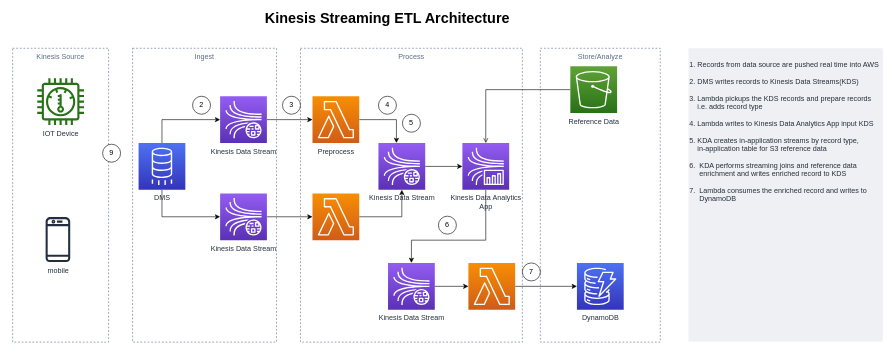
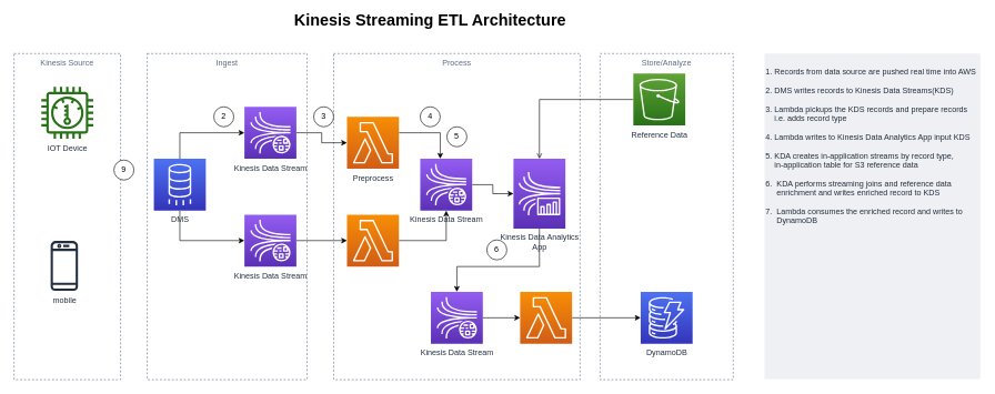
- <mxCell id="20" value="Preprocess" style="outlineConnect=0;fontColor=#232F3E;gradientColor=#F78E04;gradientDirection=north;fillColor=#D05C17;strokeColor=#ffffff;dashed=0;verticalLabelPosition=bottom;verticalAlign=top;align=center;html=1;fontSize=12;fontStyle=0;aspect=fixed;shape=mxgraph.aws4.resourceIcon;resIcon=mxgraph.aws4.lambda;" parent="1" vertex="1"><mxGeometry x="520" y="160" width="78" height="78" as="geometry" /></mxCell>
+ <mxCell id="20" value="Preprocess" style="outlineConnect=0;fontColor=#232F3E;gradientColor=#F78E04;gradientDirection=north;fillColor=#D05C17;strokeColor=#ffffff;dashed=0;verticalLabelPosition=bottom;verticalAlign=top;align=center;html=1;fontSize=12;fontStyle=0;aspect=fixed;shape=mxgraph.aws4.resourceIcon;resIcon=mxgraph.aws4.lambda;" parent="1" vertex="1"><mxGeometry x="520" y="175" width="78" height="78" as="geometry" /></mxCell>
- <mxCell id="18" value="Kinesis Data Analytics &lt;br&gt;App" style="outlineConnect=0;fontColor=#232F3E;gradientColor=#945DF2;gradientDirection=north;fillColor=#5A30B5;strokeColor=#ffffff;dashed=0;verticalLabelPosition=bottom;verticalAlign=top;align=center;html=1;fontSize=12;fontStyle=0;aspect=fixed;shape=mxgraph.aws4.resourceIcon;resIcon=mxgraph.aws4.kinesis_data_analytics;" parent="1" vertex="1"><mxGeometry x="770" y="238" width="78" height="78" as="geometry" /></mxCell>
+ <mxCell id="18" value="Kinesis Data Analytics &lt;br&gt;App" style="outlineConnect=0;fontColor=#232F3E;gradientColor=#945DF2;gradientDirection=north;fillColor=#5A30B5;strokeColor=#ffffff;dashed=0;verticalLabelPosition=bottom;verticalAlign=top;align=center;html=1;fontSize=12;fontStyle=0;aspect=fixed;shape=mxgraph.aws4.resourceIcon;resIcon=mxgraph.aws4.kinesis_data_analytics;" parent="1" vertex="1"><mxGeometry x="770" y="238" width="78" height="105" as="geometry" /></mxCell>
- <mxCell id="37" value="7" style="ellipse;whiteSpace=wrap;html=1;aspect=fixed;" vertex="1" parent="1"><mxGeometry x="870" y="438" width="30" height="30" as="geometry" /></mxCell>
